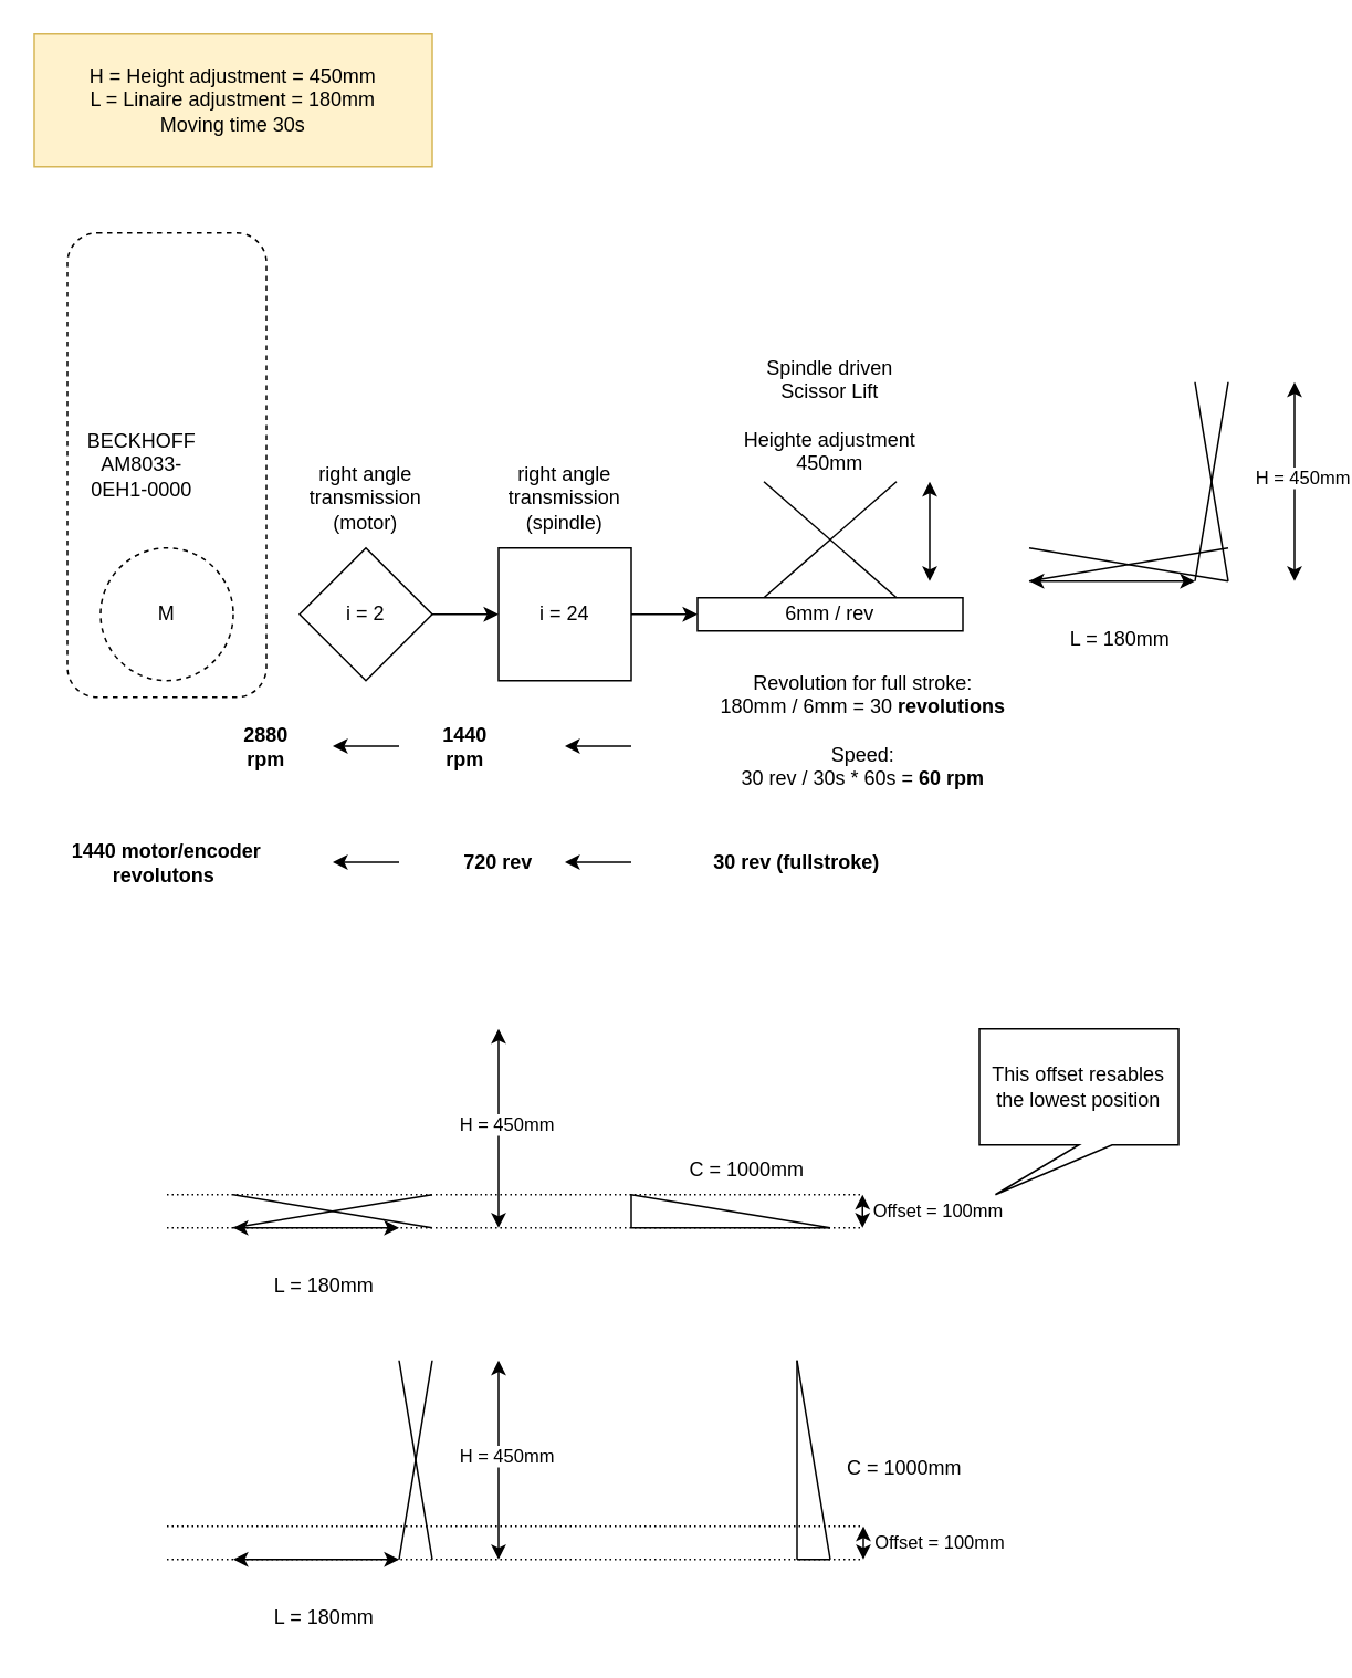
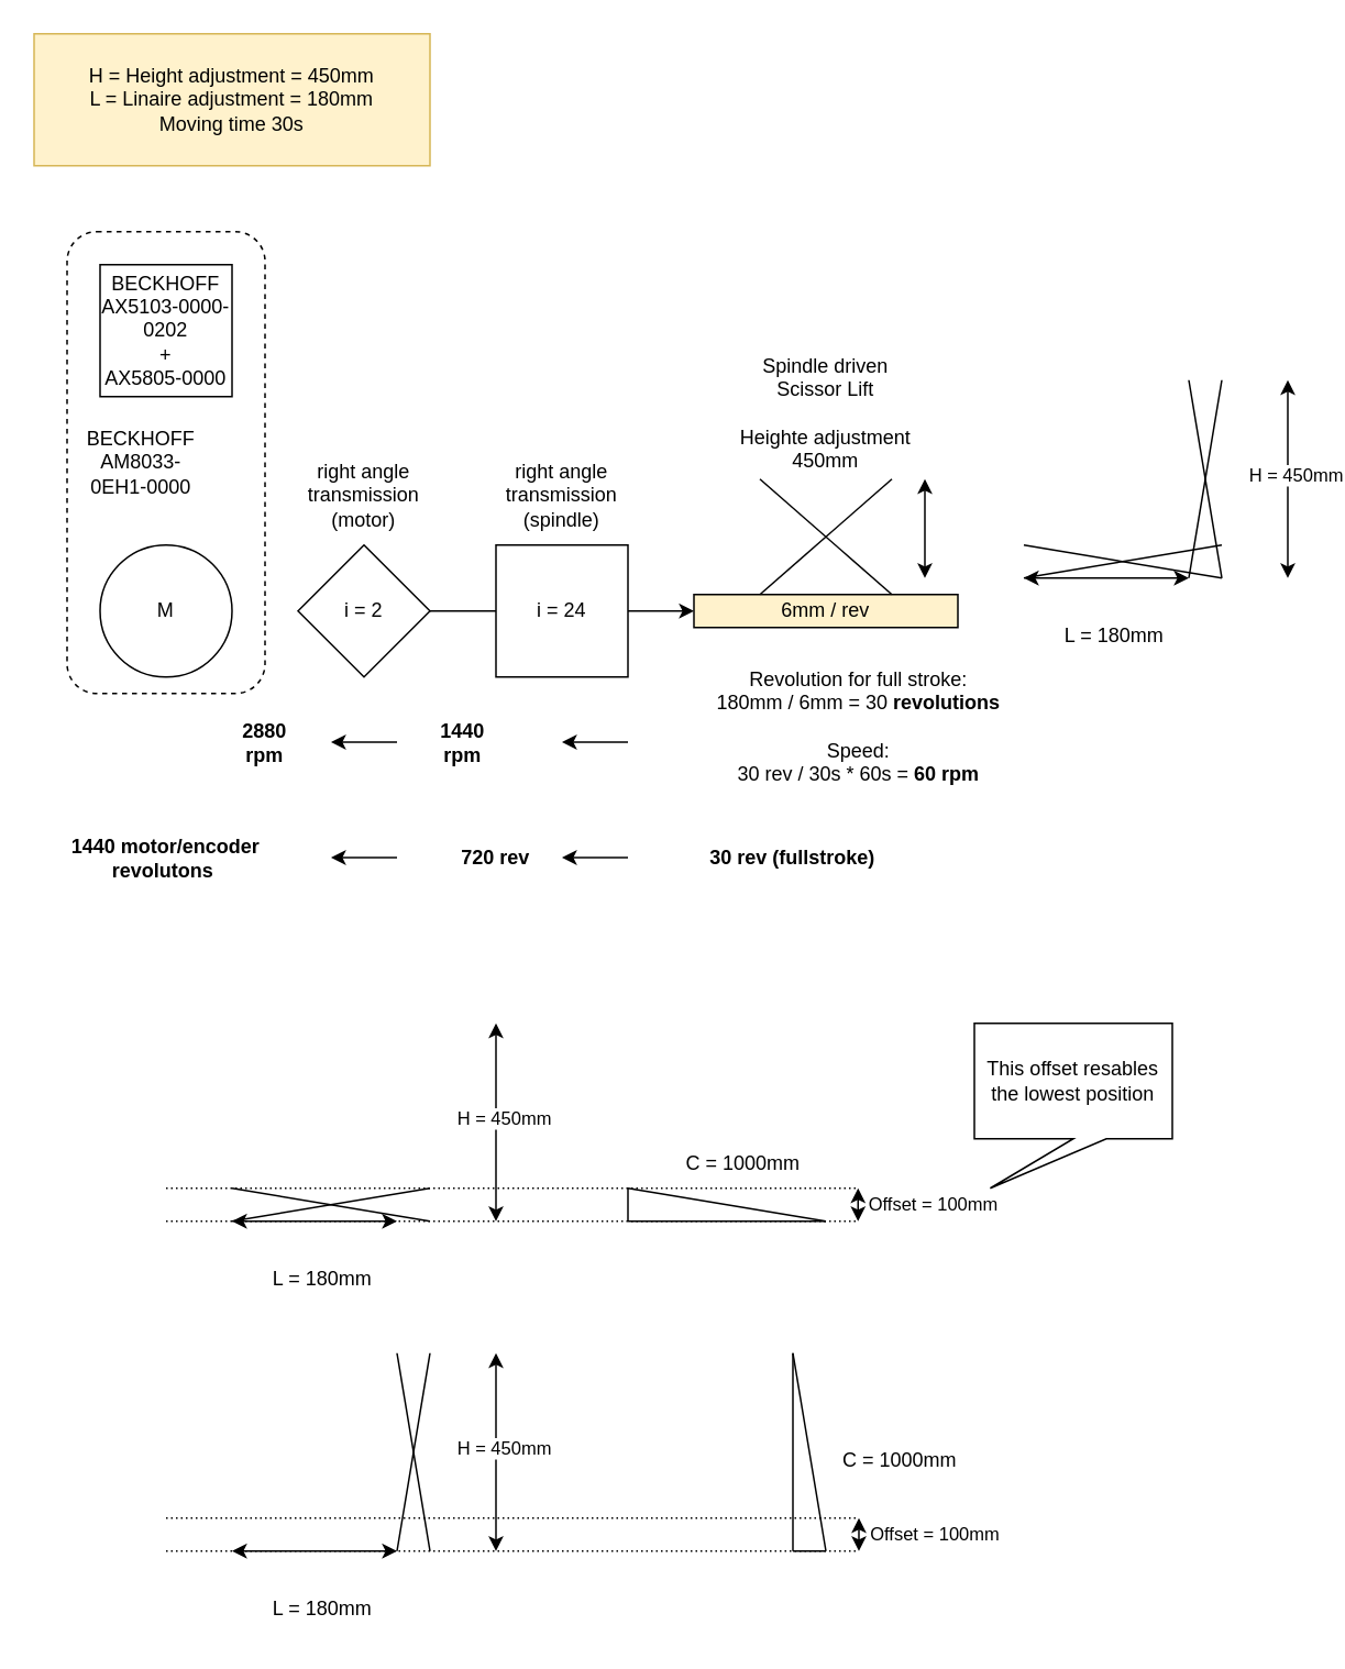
+ <mxCell id="29" value="&lt;div&gt;BECKHOFF&lt;/div&gt;AX5103-0000-0202&lt;div&gt;+&lt;/div&gt;&lt;div&gt;AX5805-0000&lt;/div&gt;" style="whiteSpace=wrap;html=1;aspect=fixed;" parent="1" vertex="1"><mxGeometry x="60" y="160" width="80" height="80" as="geometry" /></mxCell>
- <mxCell id="6" value="M" style="ellipse;whiteSpace=wrap;html=1;aspect=fixed;dashed=1;" parent="1" vertex="1"><mxGeometry x="60" y="330" width="80" height="80" as="geometry" /></mxCell>
+ <mxCell id="6" value="M" style="ellipse;whiteSpace=wrap;html=1;aspect=fixed;" parent="1" vertex="1"><mxGeometry x="60" y="330" width="80" height="80" as="geometry" /></mxCell>
- <mxCell id="7" value="" style="endArrow=classic;html=1;rounded=0;exitX=1;exitY=0.5;exitDx=0;exitDy=0;entryX=0;entryY=0.5;entryDx=0;entryDy=0;" parent="1" source="4" target="5" edge="1"><mxGeometry width="50" height="50" relative="1" as="geometry"><mxPoint x="150" y="380" as="sourcePoint" /><mxPoint x="190" y="380" as="targetPoint" /></mxGeometry></mxCell>
+ <mxCell id="7" value="" style="endArrow=none;html=1;rounded=0;exitX=1;exitY=0.5;exitDx=0;exitDy=0;entryX=0;entryY=0.5;entryDx=0;entryDy=0;" parent="1" source="4" target="5" edge="1"><mxGeometry width="50" height="50" relative="1" as="geometry"><mxPoint x="150" y="380" as="sourcePoint" /><mxPoint x="190" y="380" as="targetPoint" /></mxGeometry></mxCell>
- <mxCell id="11" value="6mm / rev" style="rounded=0;whiteSpace=wrap;html=1;" parent="1" vertex="1"><mxGeometry x="420" y="360" width="160" height="20" as="geometry" /></mxCell>
+ <mxCell id="11" value="6mm / rev" style="rounded=0;whiteSpace=wrap;html=1;fillColor=#fff2cc;" parent="1" vertex="1"><mxGeometry x="420" y="360" width="160" height="20" as="geometry" /></mxCell>
